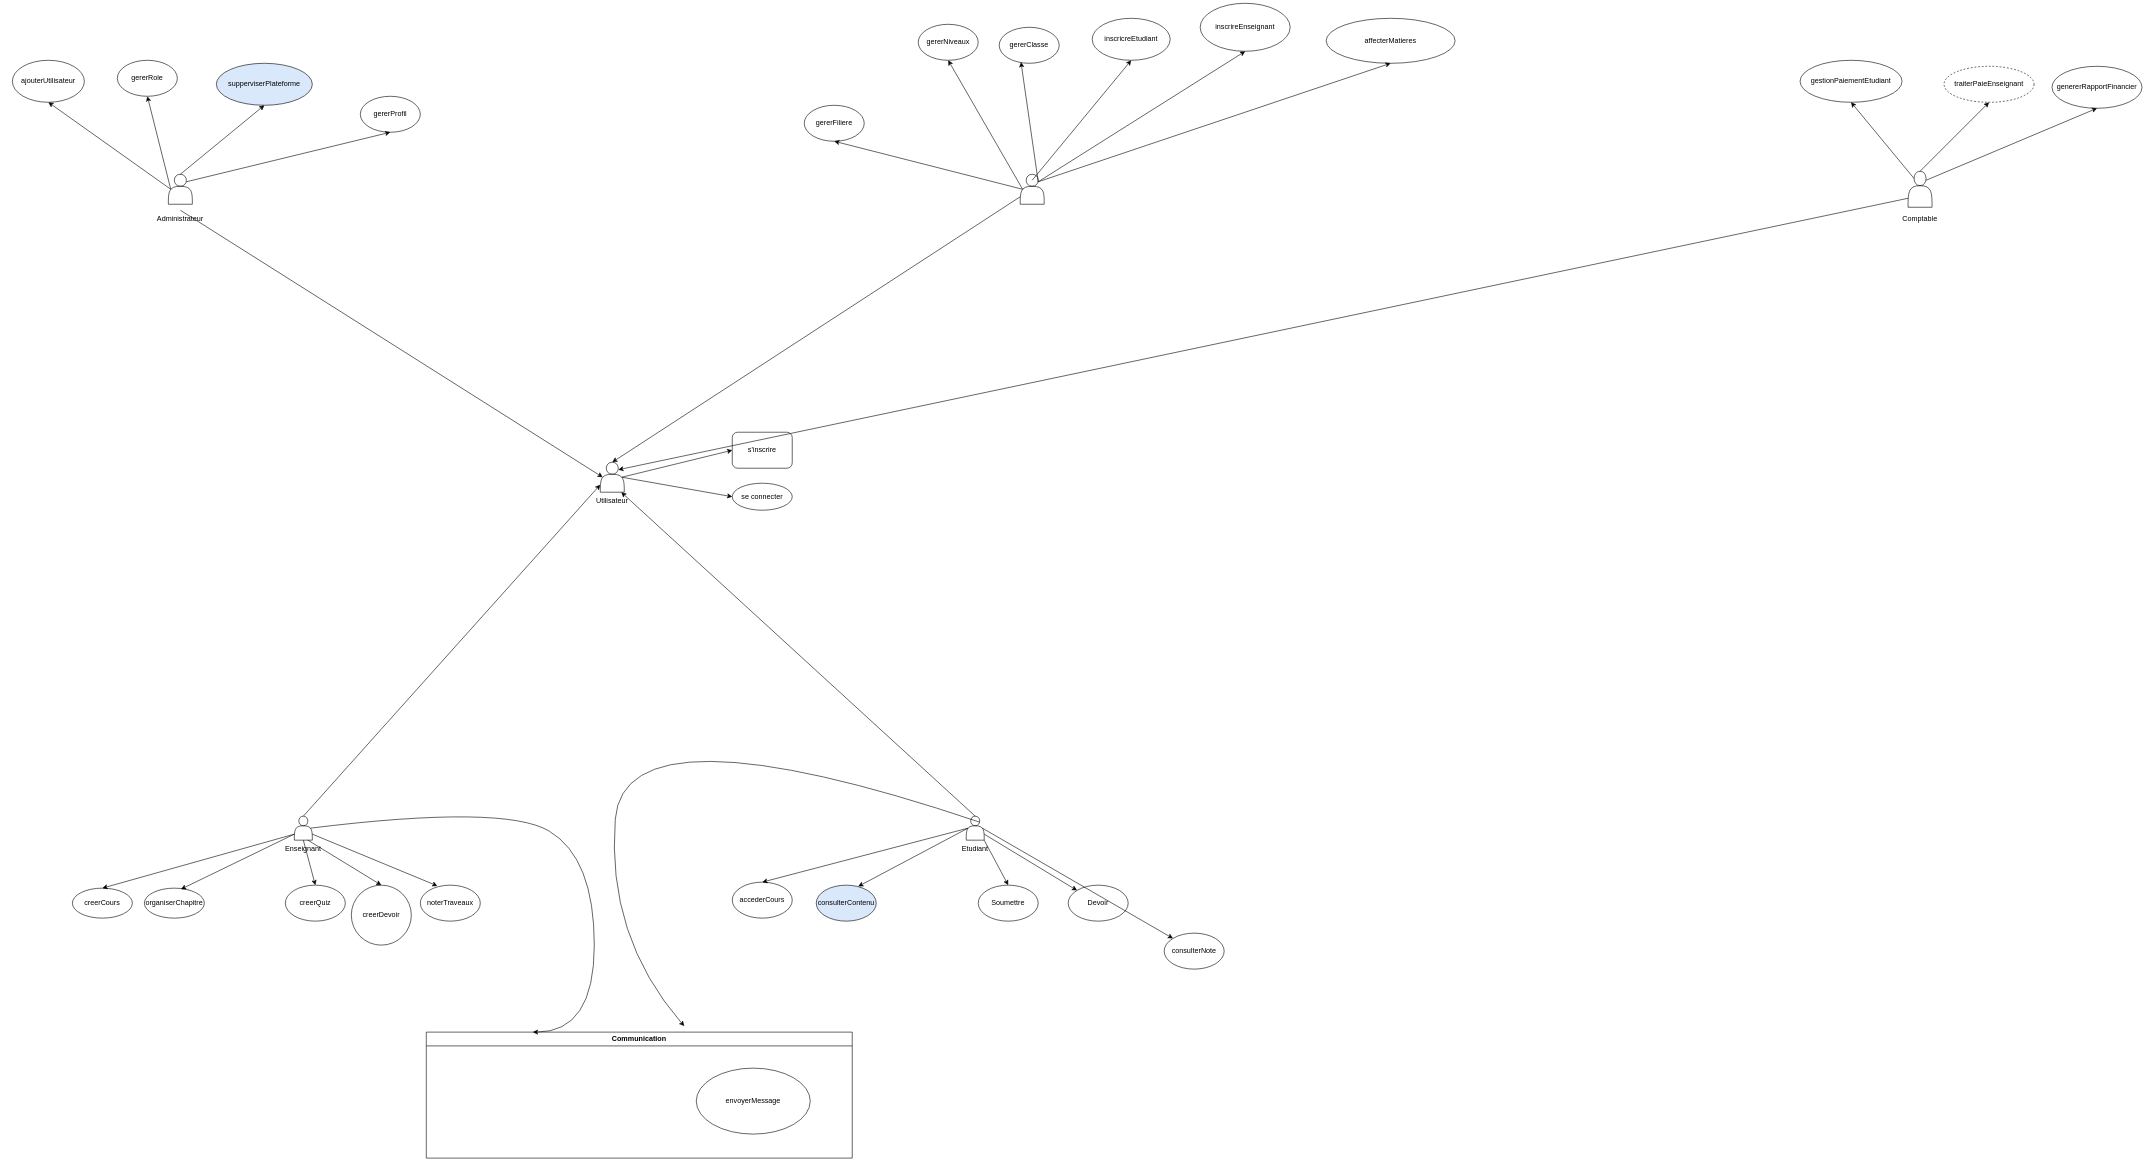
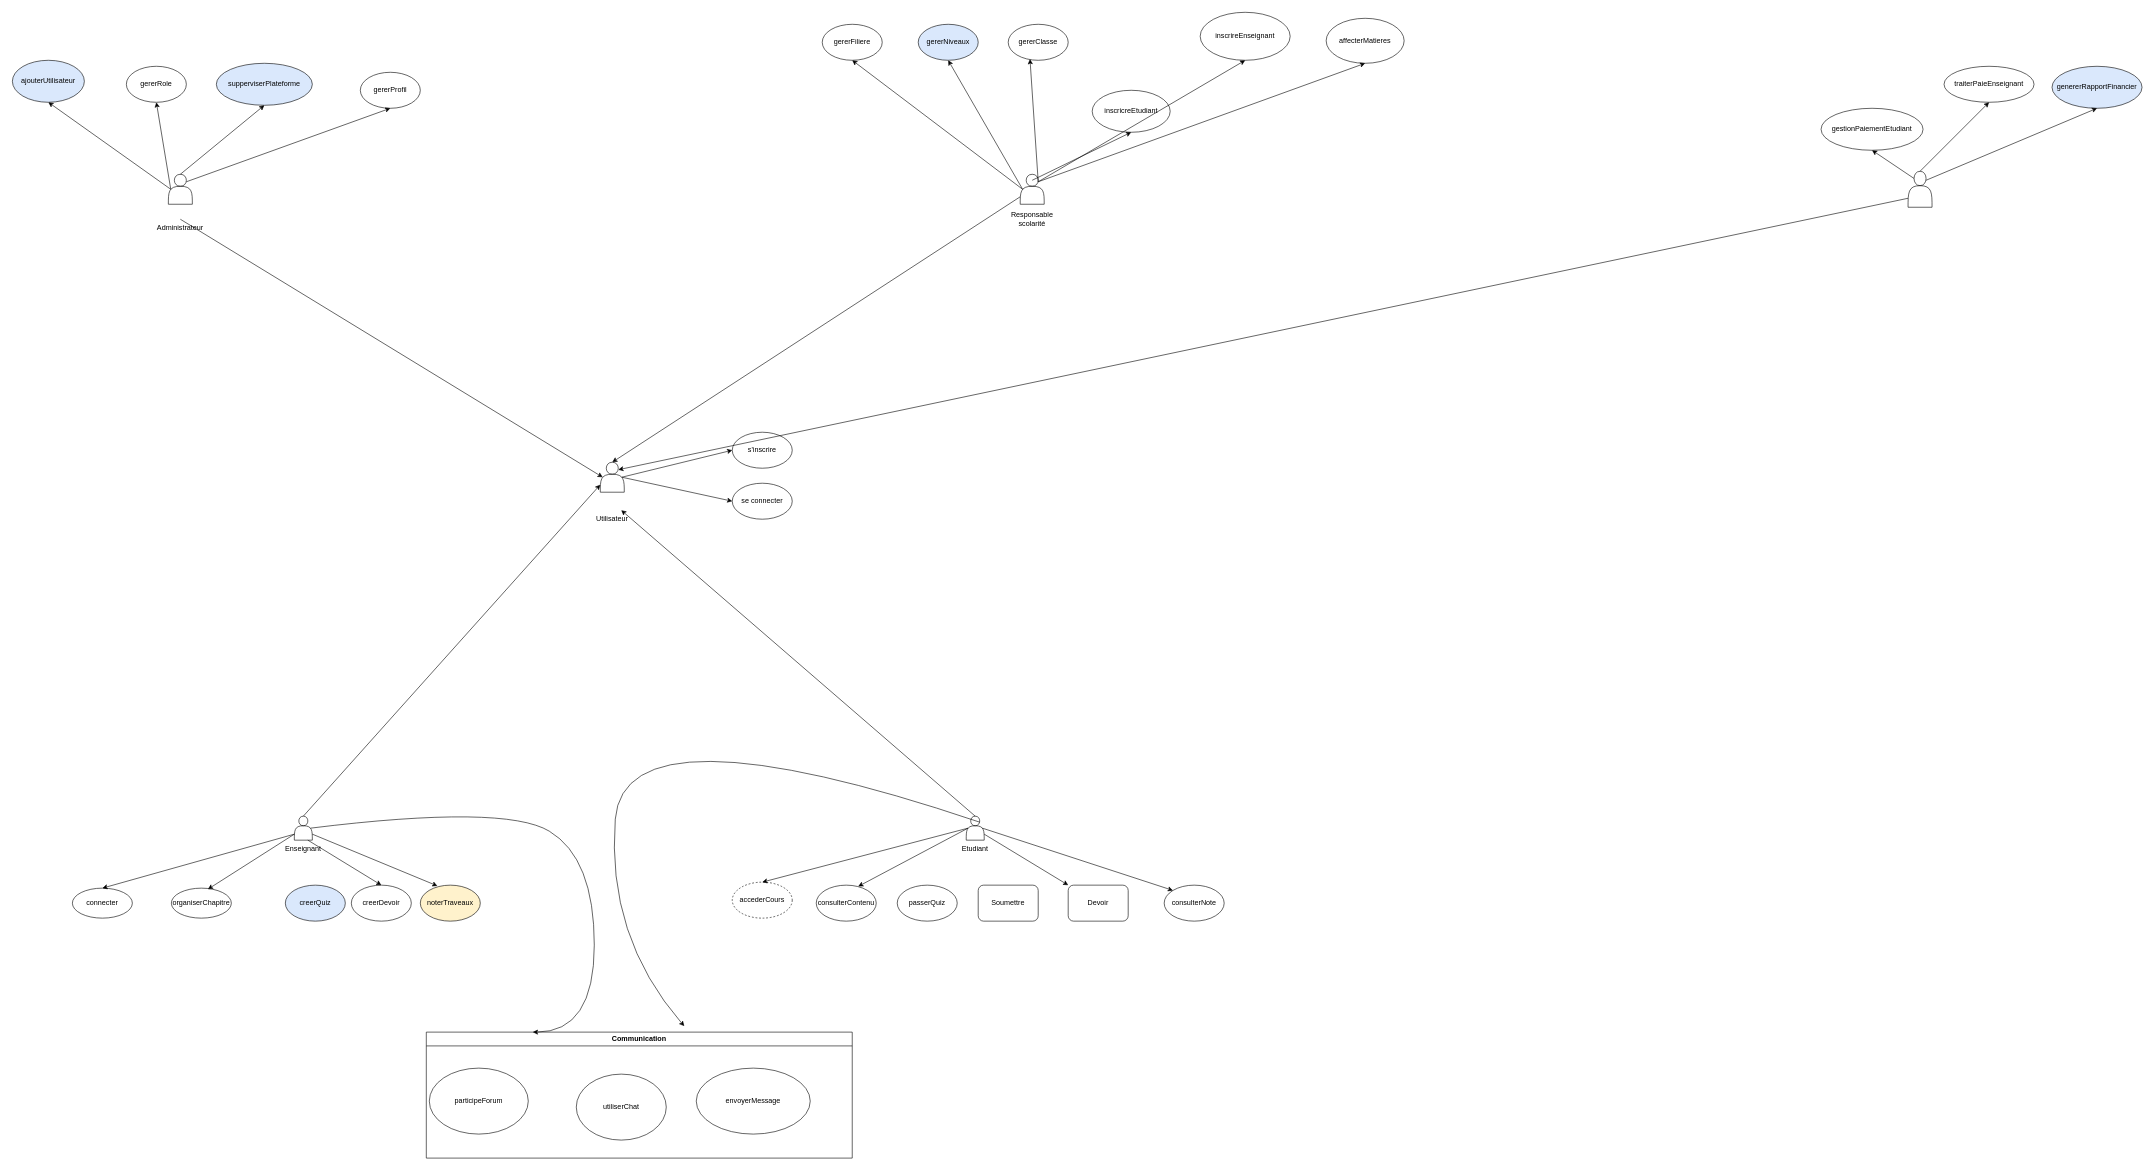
- <mxCell id="45" value="inscrireEnseignant" style="ellipse;whiteSpace=wrap;html=1;" vertex="1" parent="1"><mxGeometry x="2000" y="5" width="150" height="80" as="geometry" /></mxCell>
+ <mxCell id="45" value="inscrireEnseignant" style="ellipse;whiteSpace=wrap;html=1;" vertex="1" parent="1"><mxGeometry x="2000" y="20" width="150" height="80" as="geometry" /></mxCell>
- <mxCell id="46" value="inscricreEtudiant" style="ellipse;whiteSpace=wrap;html=1;" vertex="1" parent="1"><mxGeometry x="1820" y="30" width="130" height="70" as="geometry" /></mxCell>
+ <mxCell id="46" value="inscricreEtudiant" style="ellipse;whiteSpace=wrap;html=1;" vertex="1" parent="1"><mxGeometry x="1820" y="150" width="130" height="70" as="geometry" /></mxCell>
- <mxCell id="44" value="affecterMatieres" style="ellipse;whiteSpace=wrap;html=1;" vertex="1" parent="1"><mxGeometry x="2210" y="30" width="215" height="75" as="geometry" /></mxCell>
+ <mxCell id="44" value="affecterMatieres" style="ellipse;whiteSpace=wrap;html=1;" vertex="1" parent="1"><mxGeometry x="2210" y="30" width="130" height="75" as="geometry" /></mxCell>
- <mxCell id="48" value="gererNiveaux" style="ellipse;whiteSpace=wrap;html=1;" vertex="1" parent="1"><mxGeometry x="1530" y="40" width="100" height="60" as="geometry" /></mxCell>
+ <mxCell id="48" value="gererNiveaux" style="ellipse;whiteSpace=wrap;html=1;fillColor=#dae8fc;" vertex="1" parent="1"><mxGeometry x="1530" y="40" width="100" height="60" as="geometry" /></mxCell>
- <mxCell id="47" value="gererClasse" style="ellipse;whiteSpace=wrap;html=1;" vertex="1" parent="1"><mxGeometry x="1665" y="45" width="100" height="60" as="geometry" /></mxCell>
+ <mxCell id="47" value="gererClasse" style="ellipse;whiteSpace=wrap;html=1;" vertex="1" parent="1"><mxGeometry x="1680" y="40" width="100" height="60" as="geometry" /></mxCell>
- <mxCell id="38" value="gererRole" style="ellipse;whiteSpace=wrap;html=1;" vertex="1" parent="1"><mxGeometry x="195" y="100" width="100" height="60" as="geometry" /></mxCell>
+ <mxCell id="38" value="gererRole" style="ellipse;whiteSpace=wrap;html=1;" vertex="1" parent="1"><mxGeometry x="210" y="110" width="100" height="60" as="geometry" /></mxCell>
- <mxCell id="39" value="ajouterUtilisateur" style="ellipse;whiteSpace=wrap;html=1;" vertex="1" parent="1"><mxGeometry x="20" y="100" width="120" height="70" as="geometry" /></mxCell>
+ <mxCell id="39" value="ajouterUtilisateur" style="ellipse;whiteSpace=wrap;html=1;fillColor=#dae8fc;" vertex="1" parent="1"><mxGeometry x="20" y="100" width="120" height="70" as="geometry" /></mxCell>
- <mxCell id="63" value="gestionPaiementEtudiant" style="ellipse;whiteSpace=wrap;html=1;" vertex="1" parent="1"><mxGeometry x="3000" y="100" width="170" height="70" as="geometry" /></mxCell>
+ <mxCell id="63" value="gestionPaiementEtudiant" style="ellipse;whiteSpace=wrap;html=1;" vertex="1" parent="1"><mxGeometry x="3035" y="180" width="170" height="70" as="geometry" /></mxCell>
- <mxCell id="62" value="traiterPaieEnseignant" style="ellipse;whiteSpace=wrap;html=1;dashed=1;" vertex="1" parent="1"><mxGeometry x="3240" y="110" width="150" height="60" as="geometry" /></mxCell>
+ <mxCell id="62" value="traiterPaieEnseignant" style="ellipse;whiteSpace=wrap;html=1;" vertex="1" parent="1"><mxGeometry x="3240" y="110" width="150" height="60" as="geometry" /></mxCell>
- <mxCell id="61" value="genererRapportFinancier" style="ellipse;whiteSpace=wrap;html=1;" vertex="1" parent="1"><mxGeometry x="3420" y="110" width="150" height="70" as="geometry" /></mxCell>
+ <mxCell id="61" value="genererRapportFinancier" style="ellipse;whiteSpace=wrap;html=1;fillColor=#dae8fc;" vertex="1" parent="1"><mxGeometry x="3420" y="110" width="150" height="70" as="geometry" /></mxCell>
- <mxCell id="40" value="gererProfil" style="ellipse;whiteSpace=wrap;html=1;" vertex="1" parent="1"><mxGeometry x="600" y="160" width="100" height="60" as="geometry" /></mxCell>
+ <mxCell id="40" value="gererProfil" style="ellipse;whiteSpace=wrap;html=1;" vertex="1" parent="1"><mxGeometry x="600" y="120" width="100" height="60" as="geometry" /></mxCell>
- <mxCell id="43" value="gererFiliere" style="ellipse;whiteSpace=wrap;html=1;" vertex="1" parent="1"><mxGeometry x="1340" y="175" width="100" height="60" as="geometry" /></mxCell>
+ <mxCell id="43" value="gererFiliere" style="ellipse;whiteSpace=wrap;html=1;" vertex="1" parent="1"><mxGeometry x="1370" y="40" width="100" height="60" as="geometry" /></mxCell>
- <mxCell id="36" value="Administrateur" style="text;html=1;align=center;verticalAlign=middle;whiteSpace=wrap;rounded=0;" vertex="1" parent="1"><mxGeometry x="270" y="350" width="60" height="30" as="geometry" /></mxCell>
+ <mxCell id="36" value="Administrateur" style="text;html=1;align=center;verticalAlign=middle;whiteSpace=wrap;rounded=0;" vertex="1" parent="1"><mxGeometry x="270" y="365" width="60" height="30" as="geometry" /></mxCell>
+ <mxCell id="42" value="Responsable scolarité" style="text;html=1;align=center;verticalAlign=middle;whiteSpace=wrap;rounded=0;" vertex="1" parent="1"><mxGeometry x="1690" y="350" width="60" height="30" as="geometry" /></mxCell>
- <mxCell id="60" value="Comptable" style="text;html=1;align=center;verticalAlign=middle;whiteSpace=wrap;rounded=0;" vertex="1" parent="1"><mxGeometry x="3170" y="350" width="60" height="30" as="geometry" /></mxCell>
- <mxCell id="30" value="s'inscrire" style="whiteSpace=wrap;html=1;rounded=1;" vertex="1" parent="1"><mxGeometry x="1220" y="720" width="100" height="60" as="geometry" /></mxCell>
+ <mxCell id="30" value="s'inscrire" style="ellipse;whiteSpace=wrap;html=1;" vertex="1" parent="1"><mxGeometry x="1220" y="720" width="100" height="60" as="geometry" /></mxCell>
- <mxCell id="29" value="se connecter" style="ellipse;whiteSpace=wrap;html=1;" vertex="1" parent="1"><mxGeometry x="1220" y="805" width="100" height="45" as="geometry" /></mxCell>
+ <mxCell id="29" value="se connecter" style="ellipse;whiteSpace=wrap;html=1;" vertex="1" parent="1"><mxGeometry x="1220" y="805" width="100" height="60" as="geometry" /></mxCell>
- <mxCell id="28" value="Utilisateur" style="text;html=1;align=center;verticalAlign=middle;whiteSpace=wrap;rounded=0;" vertex="1" parent="1"><mxGeometry x="990" y="820" width="60" height="30" as="geometry" /></mxCell>
+ <mxCell id="28" value="Utilisateur" style="text;html=1;align=center;verticalAlign=middle;whiteSpace=wrap;rounded=0;" vertex="1" parent="1"><mxGeometry x="990" y="850" width="60" height="30" as="geometry" /></mxCell>
- <mxCell id="24" value="" style="endArrow=classic;html=1;rounded=0;exitX=0.75;exitY=0;exitDx=0;exitDy=0;entryX=0.5;entryY=0;entryDx=0;entryDy=0;" edge="1" parent="1" source="15" target="18"><mxGeometry width="50" height="50" relative="1" as="geometry"><mxPoint x="1650" y="1520" as="sourcePoint" /><mxPoint x="1700" y="1470" as="targetPoint" /></mxGeometry></mxCell>
- <mxCell id="11" value="" style="endArrow=classic;html=1;rounded=0;entryX=0.5;entryY=0;entryDx=0;entryDy=0;exitX=0.5;exitY=0;exitDx=0;exitDy=0;" edge="1" parent="1" source="3" target="5"><mxGeometry width="50" height="50" relative="1" as="geometry"><mxPoint x="400" y="1460" as="sourcePoint" /><mxPoint x="450" y="1410" as="targetPoint" /></mxGeometry></mxCell>
- <mxCell id="21" value="accederCours" style="ellipse;whiteSpace=wrap;html=1;" vertex="1" parent="1"><mxGeometry x="1220" y="1470" width="100" height="60" as="geometry" /></mxCell>
+ <mxCell id="21" value="accederCours" style="ellipse;whiteSpace=wrap;html=1;dashed=1;" vertex="1" parent="1"><mxGeometry x="1220" y="1470" width="100" height="60" as="geometry" /></mxCell>
- <mxCell id="4" value="creerCours" style="ellipse;whiteSpace=wrap;html=1;" vertex="1" parent="1"><mxGeometry x="120" y="1480" width="100" height="50" as="geometry" /></mxCell>
+ <mxCell id="4" value="connecter" style="ellipse;whiteSpace=wrap;html=1;" vertex="1" parent="1"><mxGeometry x="120" y="1480" width="100" height="50" as="geometry" /></mxCell>
- <mxCell id="6" value="organiserChapitre" style="ellipse;whiteSpace=wrap;html=1;" vertex="1" parent="1"><mxGeometry x="240" y="1480" width="100" height="50" as="geometry" /></mxCell>
+ <mxCell id="6" value="organiserChapitre" style="ellipse;whiteSpace=wrap;html=1;" vertex="1" parent="1"><mxGeometry x="285" y="1480" width="100" height="50" as="geometry" /></mxCell>
- <mxCell id="5" value="creerQuiz" style="ellipse;whiteSpace=wrap;html=1;" vertex="1" parent="1"><mxGeometry x="475" y="1475" width="100" height="60" as="geometry" /></mxCell>
+ <mxCell id="5" value="creerQuiz" style="ellipse;whiteSpace=wrap;html=1;fillColor=#dae8fc;" vertex="1" parent="1"><mxGeometry x="475" y="1475" width="100" height="60" as="geometry" /></mxCell>
- <mxCell id="7" value="noterTraveaux" style="ellipse;whiteSpace=wrap;html=1;" vertex="1" parent="1"><mxGeometry x="700" y="1475" width="100" height="60" as="geometry" /></mxCell>
+ <mxCell id="7" value="noterTraveaux" style="ellipse;whiteSpace=wrap;html=1;fillColor=#fff2cc;" vertex="1" parent="1"><mxGeometry x="700" y="1475" width="100" height="60" as="geometry" /></mxCell>
- <mxCell id="20" value="consulterContenu" style="ellipse;whiteSpace=wrap;html=1;fillColor=#dae8fc;" vertex="1" parent="1"><mxGeometry x="1360" y="1475" width="100" height="60" as="geometry" /></mxCell>
+ <mxCell id="20" value="consulterContenu" style="ellipse;whiteSpace=wrap;html=1;" vertex="1" parent="1"><mxGeometry x="1360" y="1475" width="100" height="60" as="geometry" /></mxCell>
+ <mxCell id="19" value="passerQuiz" style="ellipse;whiteSpace=wrap;html=1;" vertex="1" parent="1"><mxGeometry x="1495" y="1475" width="100" height="60" as="geometry" /></mxCell>
- <mxCell id="18" value="Soumettre" style="ellipse;whiteSpace=wrap;html=1;" vertex="1" parent="1"><mxGeometry x="1630" y="1475" width="100" height="60" as="geometry" /></mxCell>
+ <mxCell id="18" value="Soumettre" style="whiteSpace=wrap;html=1;rounded=1;" vertex="1" parent="1"><mxGeometry x="1630" y="1475" width="100" height="60" as="geometry" /></mxCell>
- <mxCell id="17" value="Devoir" style="ellipse;whiteSpace=wrap;html=1;" vertex="1" parent="1"><mxGeometry x="1780" y="1475" width="100" height="60" as="geometry" /></mxCell>
+ <mxCell id="17" value="Devoir" style="whiteSpace=wrap;html=1;rounded=1;" vertex="1" parent="1"><mxGeometry x="1780" y="1475" width="100" height="60" as="geometry" /></mxCell>
- <mxCell id="8" value="creerDevoir" style="ellipse;whiteSpace=wrap;html=1;" vertex="1" parent="1"><mxGeometry x="585" y="1475" width="100" height="100" as="geometry" /></mxCell>
+ <mxCell id="8" value="creerDevoir" style="ellipse;whiteSpace=wrap;html=1;" vertex="1" parent="1"><mxGeometry x="585" y="1475" width="100" height="60" as="geometry" /></mxCell>
- <mxCell id="16" value="consulterNote" style="ellipse;whiteSpace=wrap;html=1;" vertex="1" parent="1"><mxGeometry x="1940" y="1555" width="100" height="60" as="geometry" /></mxCell>
+ <mxCell id="16" value="consulterNote" style="ellipse;whiteSpace=wrap;html=1;" vertex="1" parent="1"><mxGeometry x="1940" y="1475" width="100" height="60" as="geometry" /></mxCell>
+ <mxCell id="73" value="participeForum" style="ellipse;whiteSpace=wrap;html=1;" vertex="1" parent="1"><mxGeometry x="715" y="1780" width="165" height="110" as="geometry" /></mxCell>
+ <mxCell id="72" value="utiliserChat" style="ellipse;whiteSpace=wrap;html=1;" vertex="1" parent="70"><mxGeometry x="250" y="70" width="150" height="110" as="geometry" /></mxCell>
